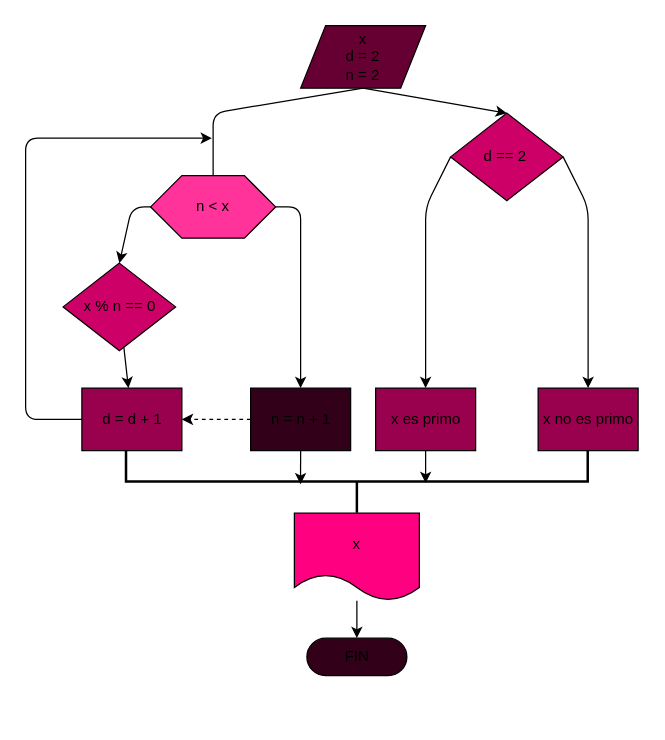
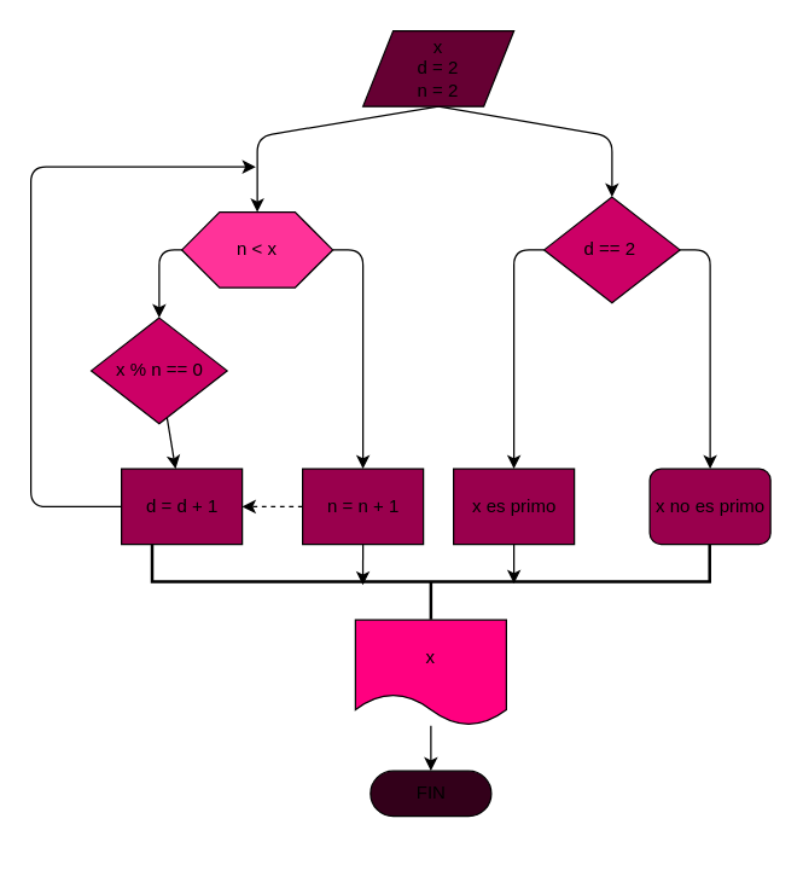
- <mxCell id="5" value="d == 2&amp;nbsp;" style="shape=rhombus;html=1;dashed=0;whitespace=wrap;perimeter=rhombusPerimeter;fillColor=#CC0066;" parent="1" vertex="1"><mxGeometry x="360" y="90" width="90" height="70" as="geometry" /></mxCell>
+ <mxCell id="5" value="d == 2&amp;nbsp;" style="shape=rhombus;html=1;dashed=0;whitespace=wrap;perimeter=rhombusPerimeter;fillColor=#CC0066;" parent="1" vertex="1"><mxGeometry x="360" y="130" width="90" height="70" as="geometry" /></mxCell>
- <mxCell id="11" style="edgeStyle=none;html=1;exitX=0.5;exitY=1;exitDx=0;exitDy=0;entryX=0.5;entryY=0;entryDx=0;entryDy=0;endArrow=none;" parent="1" source="13" target="24" edge="1"><mxGeometry relative="1" as="geometry"><Array as="points"><mxPoint x="170" y="90" /></Array><mxPoint x="175" y="130" as="targetPoint" /></mxGeometry></mxCell>
+ <mxCell id="11" style="edgeStyle=none;html=1;exitX=0.5;exitY=1;exitDx=0;exitDy=0;entryX=0.5;entryY=0;entryDx=0;entryDy=0;" parent="1" source="13" target="24" edge="1"><mxGeometry relative="1" as="geometry"><Array as="points"><mxPoint x="170" y="90" /></Array><mxPoint x="175" y="130" as="targetPoint" /></mxGeometry></mxCell>
- <mxCell id="17" value="x % n == 0" style="shape=rhombus;html=1;dashed=0;whitespace=wrap;perimeter=rhombusPerimeter;fillColor=#CC0066;" parent="1" vertex="1"><mxGeometry x="50" y="210" width="90" height="70" as="geometry" /></mxCell>
+ <mxCell id="17" value="x % n == 0" style="shape=rhombus;html=1;dashed=0;whitespace=wrap;perimeter=rhombusPerimeter;fillColor=#CC0066;" parent="1" vertex="1"><mxGeometry y="210" width="90" height="70" as="geometry" x="60" /></mxCell>
- <mxCell id="7" value="d = d + 1" style="html=1;dashed=0;whitespace=wrap;fillColor=#99004D;" parent="1" vertex="1"><mxGeometry x="65" y="310" width="80" height="50" as="geometry" /></mxCell>
+ <mxCell id="7" value="d = d + 1" style="html=1;dashed=0;whitespace=wrap;fillColor=#99004D;" parent="1" vertex="1"><mxGeometry x="80" y="310" width="80" height="50" as="geometry" /></mxCell>
- <mxCell id="20" value="n = n + 1" style="html=1;dashed=0;whitespace=wrap;fillColor=#33001a;" parent="1" vertex="1"><mxGeometry x="200" y="310" width="80" height="50" as="geometry" /></mxCell>
+ <mxCell id="20" value="n = n + 1" style="html=1;dashed=0;whitespace=wrap;fillColor=#99004D;" parent="1" vertex="1"><mxGeometry x="200" y="310" width="80" height="50" as="geometry" /></mxCell>
- <mxCell id="23" value="x no es primo" style="html=1;dashed=0;whitespace=wrap;fillColor=#99004D;" parent="1" vertex="1"><mxGeometry x="430" y="310" width="80" height="50" as="geometry" /></mxCell>
+ <mxCell id="23" value="x no es primo" style="html=1;dashed=0;whitespace=wrap;fillColor=#99004D;rounded=1;" parent="1" vertex="1"><mxGeometry x="430" y="310" width="80" height="50" as="geometry" /></mxCell>
